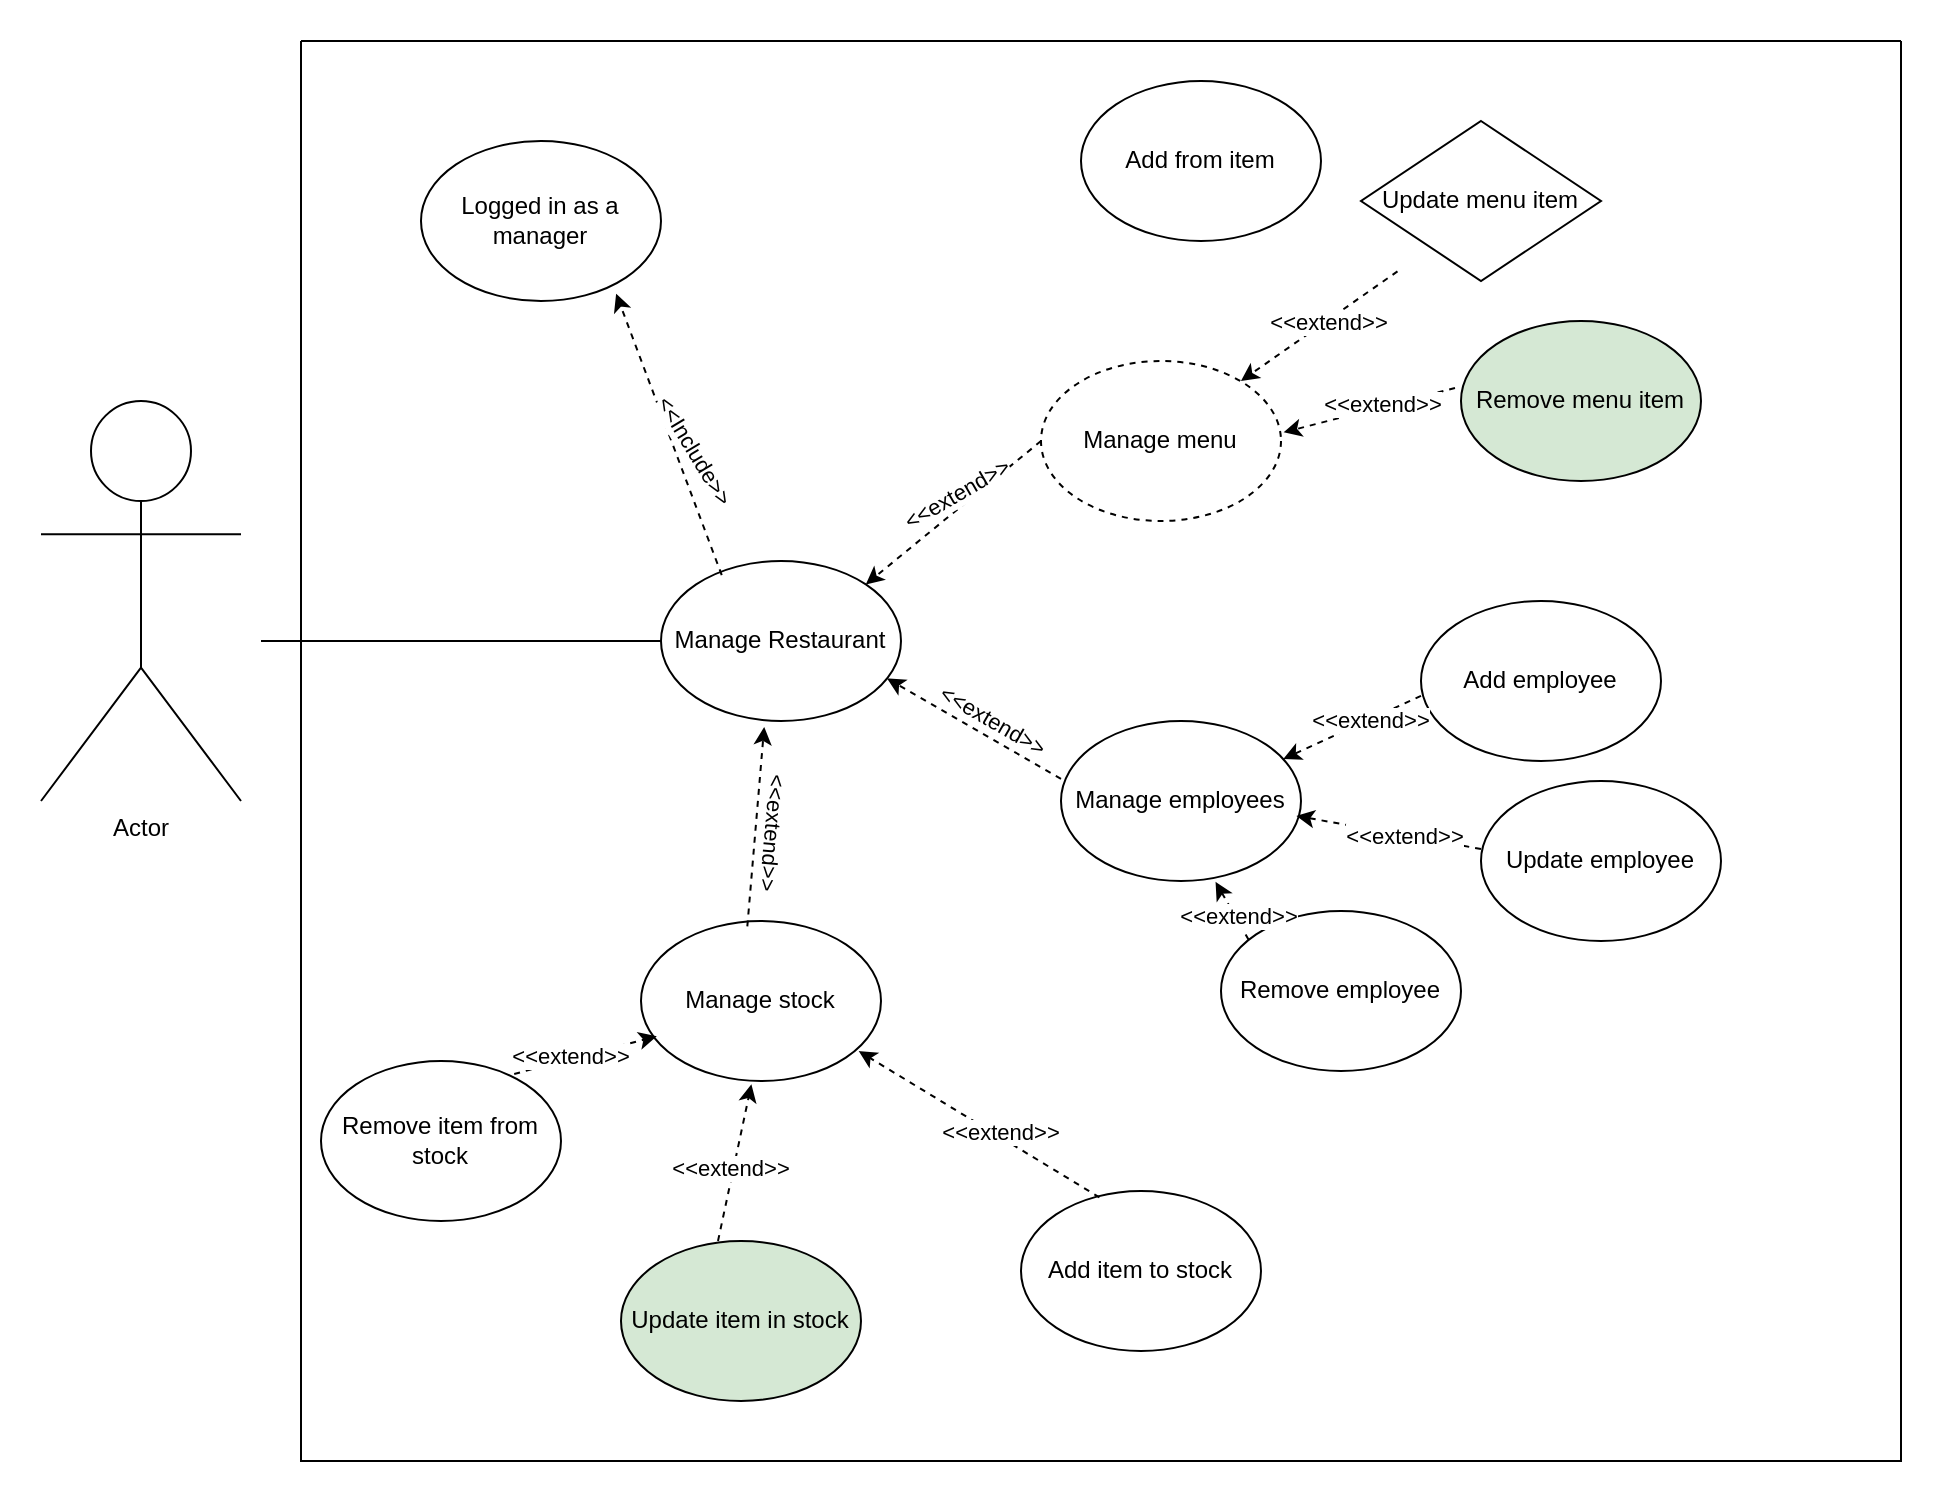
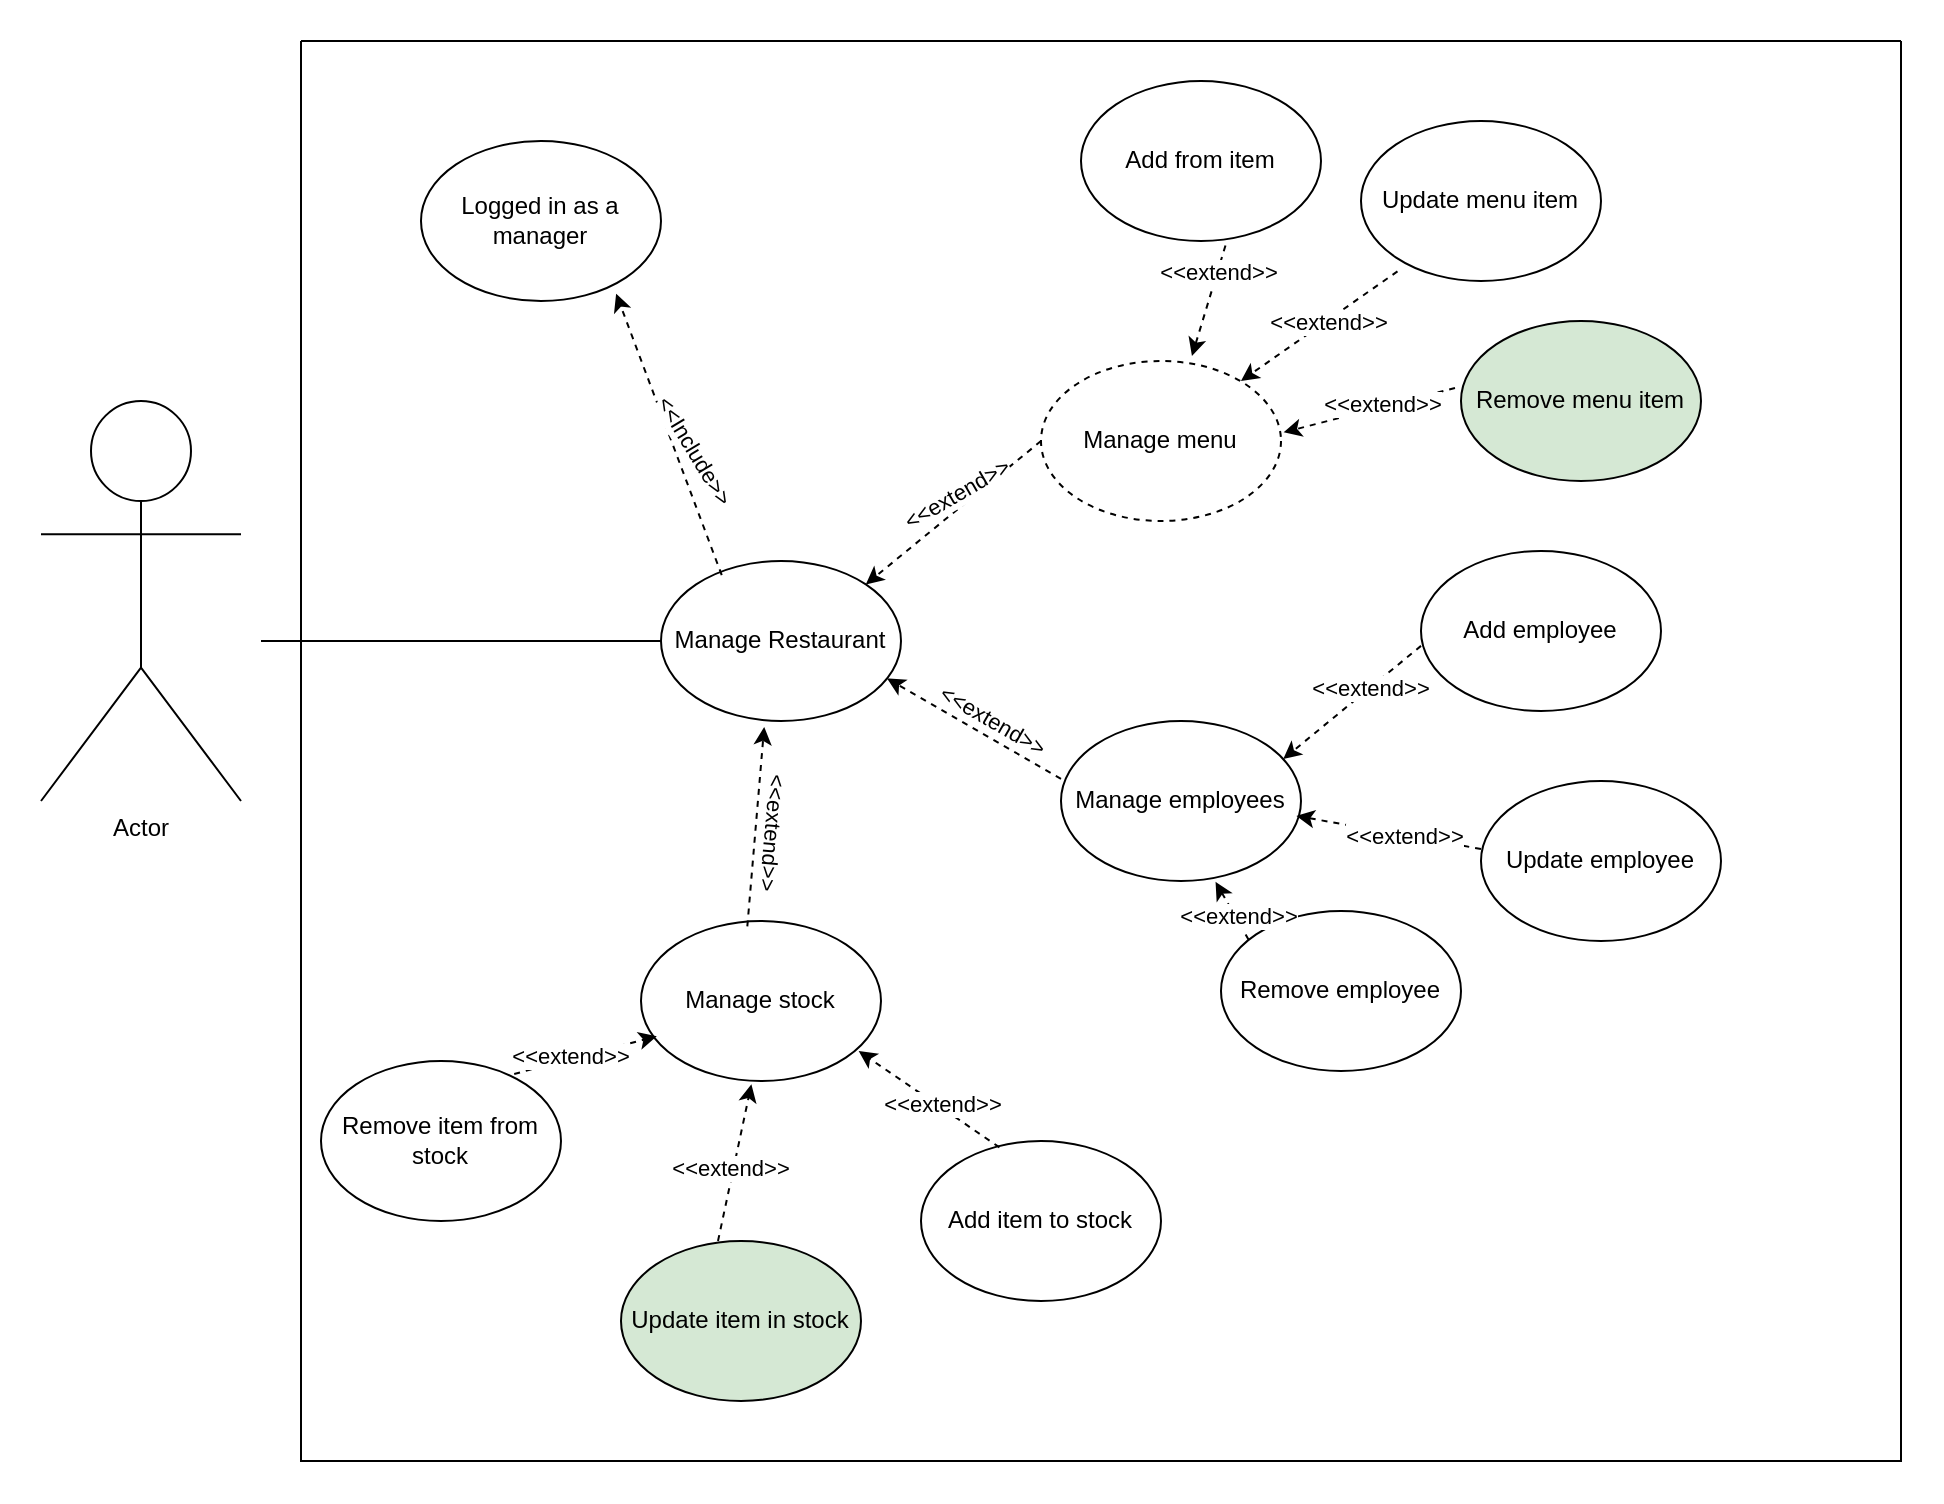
- <mxCell id="37" value="Update menu item" style="rhombus;whiteSpace=wrap;html=1;" vertex="1" parent="33"><mxGeometry x="530" y="40" width="120" height="80" as="geometry" /></mxCell>
+ <mxCell id="37" value="Update menu item" style="ellipse;whiteSpace=wrap;html=1;" vertex="1" parent="33"><mxGeometry x="530" y="40" width="120" height="80" as="geometry" /></mxCell>
+ <mxCell id="39" value="" style="endArrow=classic;html=1;rounded=0;exitX=0.602;exitY=1.028;exitDx=0;exitDy=0;exitPerimeter=0;entryX=0.629;entryY=-0.032;entryDx=0;entryDy=0;dashed=1;entryPerimeter=0;" edge="1" parent="33" source="36" target="35"><mxGeometry width="50" height="50" relative="1" as="geometry"><mxPoint x="500" y="130" as="sourcePoint" /><mxPoint x="430" y="210" as="targetPoint" /></mxGeometry></mxCell>
+ <mxCell id="40" value="&amp;lt;&amp;lt;extend&amp;gt;&amp;gt;" style="edgeLabel;html=1;align=center;verticalAlign=middle;resizable=0;points=[];" vertex="1" connectable="0" parent="39"><mxGeometry x="-0.526" relative="1" as="geometry"><mxPoint as="offset" /></mxGeometry></mxCell>
- <mxCell id="15" value="Add employee" style="ellipse;whiteSpace=wrap;html=1;" vertex="1" parent="1"><mxGeometry x="710" y="300" width="120" height="80" as="geometry" /></mxCell>
+ <mxCell id="15" value="Add employee" style="ellipse;whiteSpace=wrap;html=1;" vertex="1" parent="1"><mxGeometry x="710" y="275" width="120" height="80" as="geometry" /></mxCell>
- <mxCell id="18" value="Add item to stock" style="ellipse;whiteSpace=wrap;html=1;" vertex="1" parent="1"><mxGeometry x="510" y="595" width="120" height="80" as="geometry" /></mxCell>
+ <mxCell id="18" value="Add item to stock" style="ellipse;whiteSpace=wrap;html=1;" vertex="1" parent="1"><mxGeometry x="460" y="570" width="120" height="80" as="geometry" /></mxCell>
